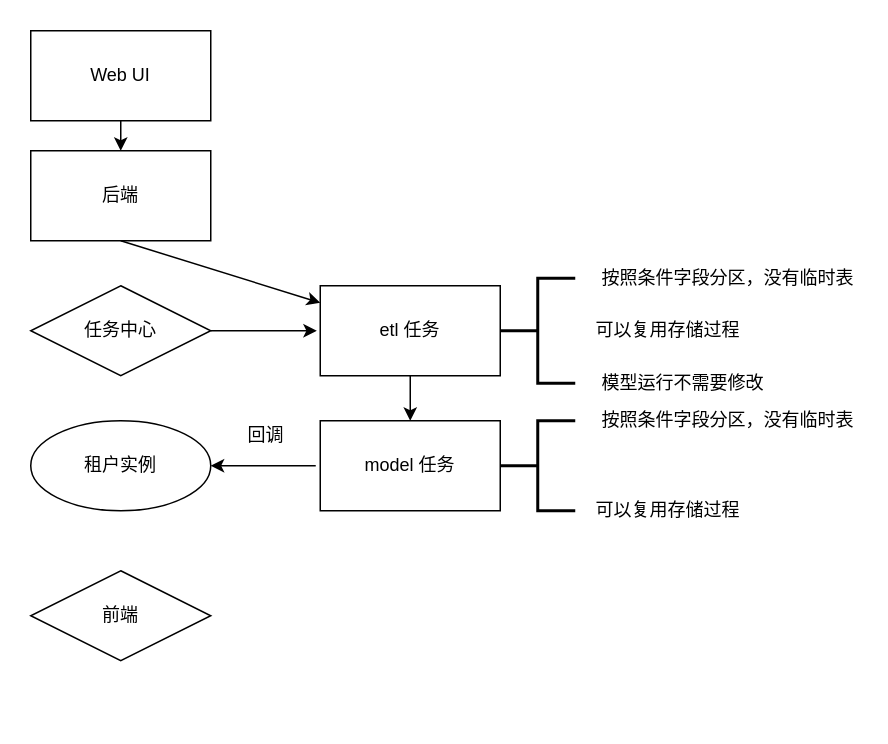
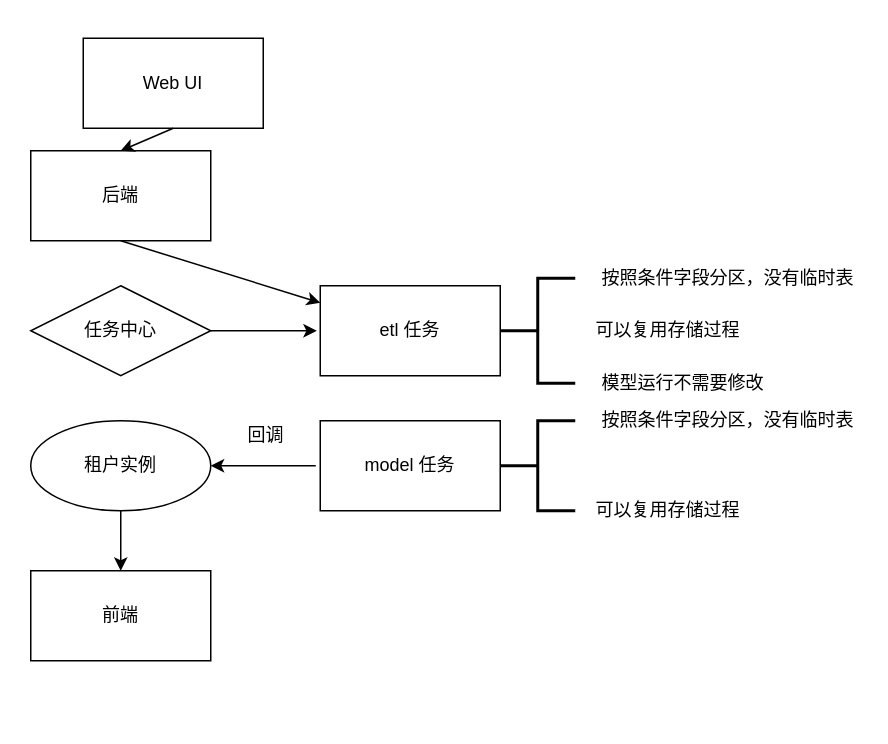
- <mxCell id="2" value="Web UI" style="rounded=0;whiteSpace=wrap;html=1;" parent="1" vertex="1"><mxGeometry x="20" y="20" width="120" height="60" as="geometry" /></mxCell>
+ <mxCell id="2" value="Web UI" style="rounded=0;whiteSpace=wrap;html=1;" parent="1" vertex="1"><mxGeometry x="55" y="25" width="120" height="60" as="geometry" /></mxCell>
- <mxCell id="19" value="" style="endArrow=classic;html=1;exitX=0.5;exitY=1;exitDx=0;exitDy=0;" parent="1" source="5" target="6" edge="1"><mxGeometry width="50" height="50" relative="1" as="geometry"><mxPoint x="360" y="110" as="sourcePoint" /><mxPoint x="410" y="60" as="targetPoint" /></mxGeometry></mxCell>
+ <mxCell id="15" value="" style="endArrow=classic;html=1;entryX=0.5;entryY=0;entryDx=0;entryDy=0;" parent="1" source="7" target="8" edge="1"><mxGeometry width="50" height="50" relative="1" as="geometry"><mxPoint x="20" y="510" as="sourcePoint" /><mxPoint x="70" y="460" as="targetPoint" /></mxGeometry></mxCell>
- <mxCell id="8" value="前端" style="rhombus;whiteSpace=wrap;html=1;" parent="1" vertex="1"><mxGeometry x="20" y="380" width="120" height="60" as="geometry" /></mxCell>
+ <mxCell id="8" value="前端" style="rounded=0;whiteSpace=wrap;html=1;" parent="1" vertex="1"><mxGeometry x="20" y="380" width="120" height="60" as="geometry" /></mxCell>
